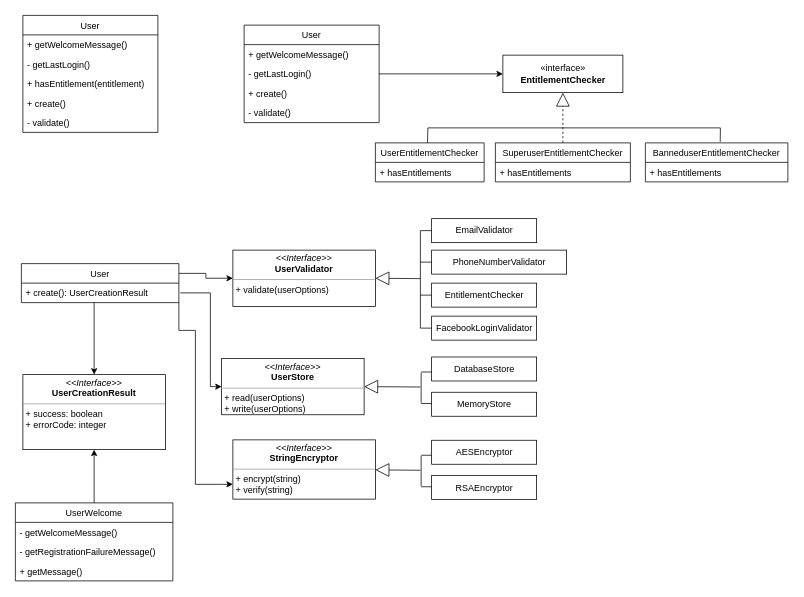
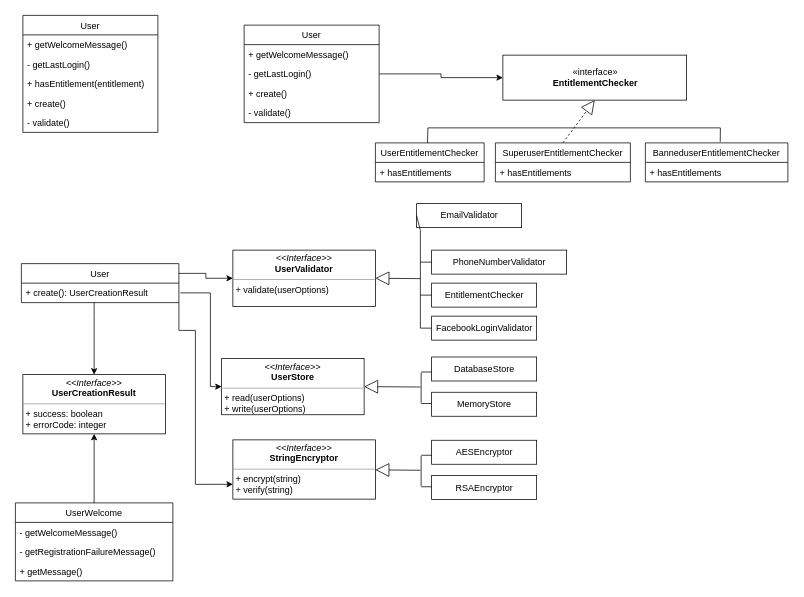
- <mxCell id="14" value="«interface»&lt;br&gt;&lt;b&gt;EntitlementChecker&lt;/b&gt;" style="html=1;" vertex="1" parent="1"><mxGeometry x="670" y="73" width="160" height="50" as="geometry" /></mxCell>
+ <mxCell id="14" value="«interface»&lt;br&gt;&lt;b&gt;EntitlementChecker&lt;/b&gt;" style="html=1;" vertex="1" parent="1"><mxGeometry x="670" y="73" width="245" height="60" as="geometry" /></mxCell>
- <mxCell id="28" value="EmailValidator" style="html=1;" vertex="1" parent="1"><mxGeometry x="575" y="291" width="140" height="32" as="geometry" /></mxCell>
+ <mxCell id="28" value="EmailValidator" style="html=1;" vertex="1" parent="1"><mxGeometry x="555" y="271" width="140" height="32" as="geometry" /></mxCell>
- <mxCell id="60" value="&lt;p style=&quot;margin: 0px ; margin-top: 4px ; text-align: center&quot;&gt;&lt;i&gt;&amp;lt;&amp;lt;Interface&amp;gt;&amp;gt;&lt;/i&gt;&lt;br&gt;&lt;b&gt;UserCreationResult&lt;/b&gt;&lt;/p&gt;&lt;hr size=&quot;1&quot;&gt;&lt;p style=&quot;margin: 0px ; margin-left: 4px&quot;&gt;&lt;span&gt;+ success: boolean&lt;/span&gt;&lt;/p&gt;&lt;p style=&quot;margin: 0px ; margin-left: 4px&quot;&gt;&lt;span&gt;+ errorCode: integer&lt;/span&gt;&lt;/p&gt;" style="verticalAlign=top;align=left;overflow=fill;fontSize=12;fontFamily=Helvetica;html=1;" vertex="1" parent="1"><mxGeometry x="30" y="499" width="190" height="100" as="geometry" /></mxCell>
+ <mxCell id="60" value="&lt;p style=&quot;margin: 0px ; margin-top: 4px ; text-align: center&quot;&gt;&lt;i&gt;&amp;lt;&amp;lt;Interface&amp;gt;&amp;gt;&lt;/i&gt;&lt;br&gt;&lt;b&gt;UserCreationResult&lt;/b&gt;&lt;/p&gt;&lt;hr size=&quot;1&quot;&gt;&lt;p style=&quot;margin: 0px ; margin-left: 4px&quot;&gt;&lt;span&gt;+ success: boolean&lt;/span&gt;&lt;/p&gt;&lt;p style=&quot;margin: 0px ; margin-left: 4px&quot;&gt;&lt;span&gt;+ errorCode: integer&lt;/span&gt;&lt;/p&gt;" style="verticalAlign=top;align=left;overflow=fill;fontSize=12;fontFamily=Helvetica;html=1;" vertex="1" parent="1"><mxGeometry x="30" y="499" width="190" height="79" as="geometry" /></mxCell>
